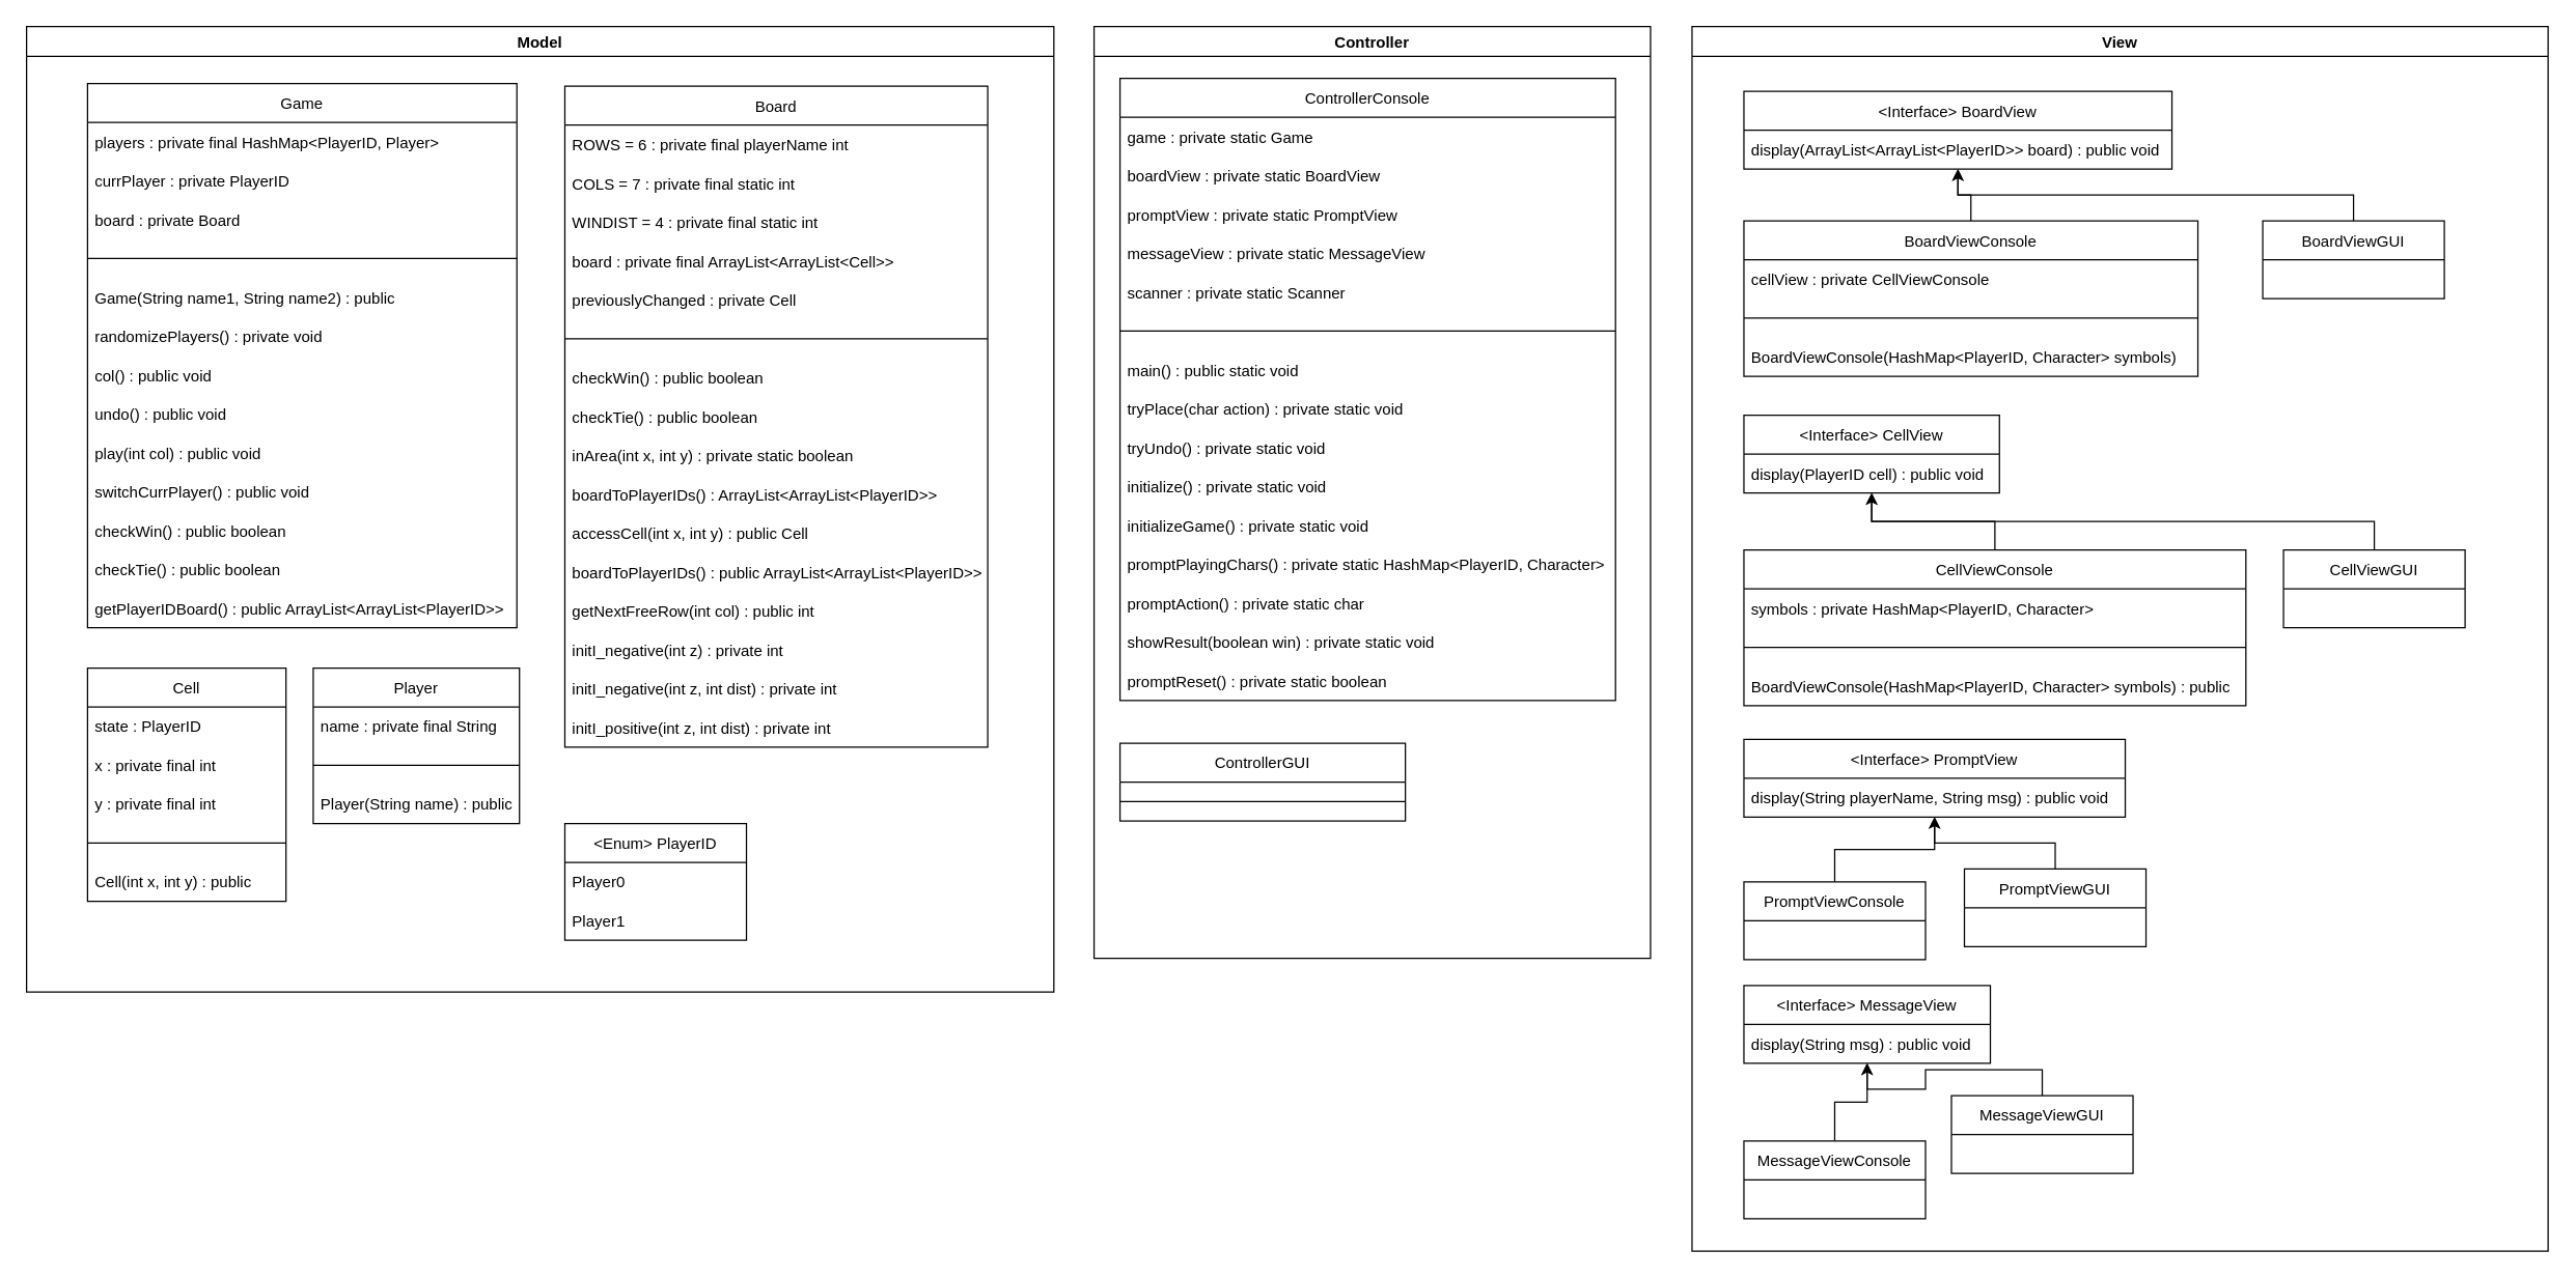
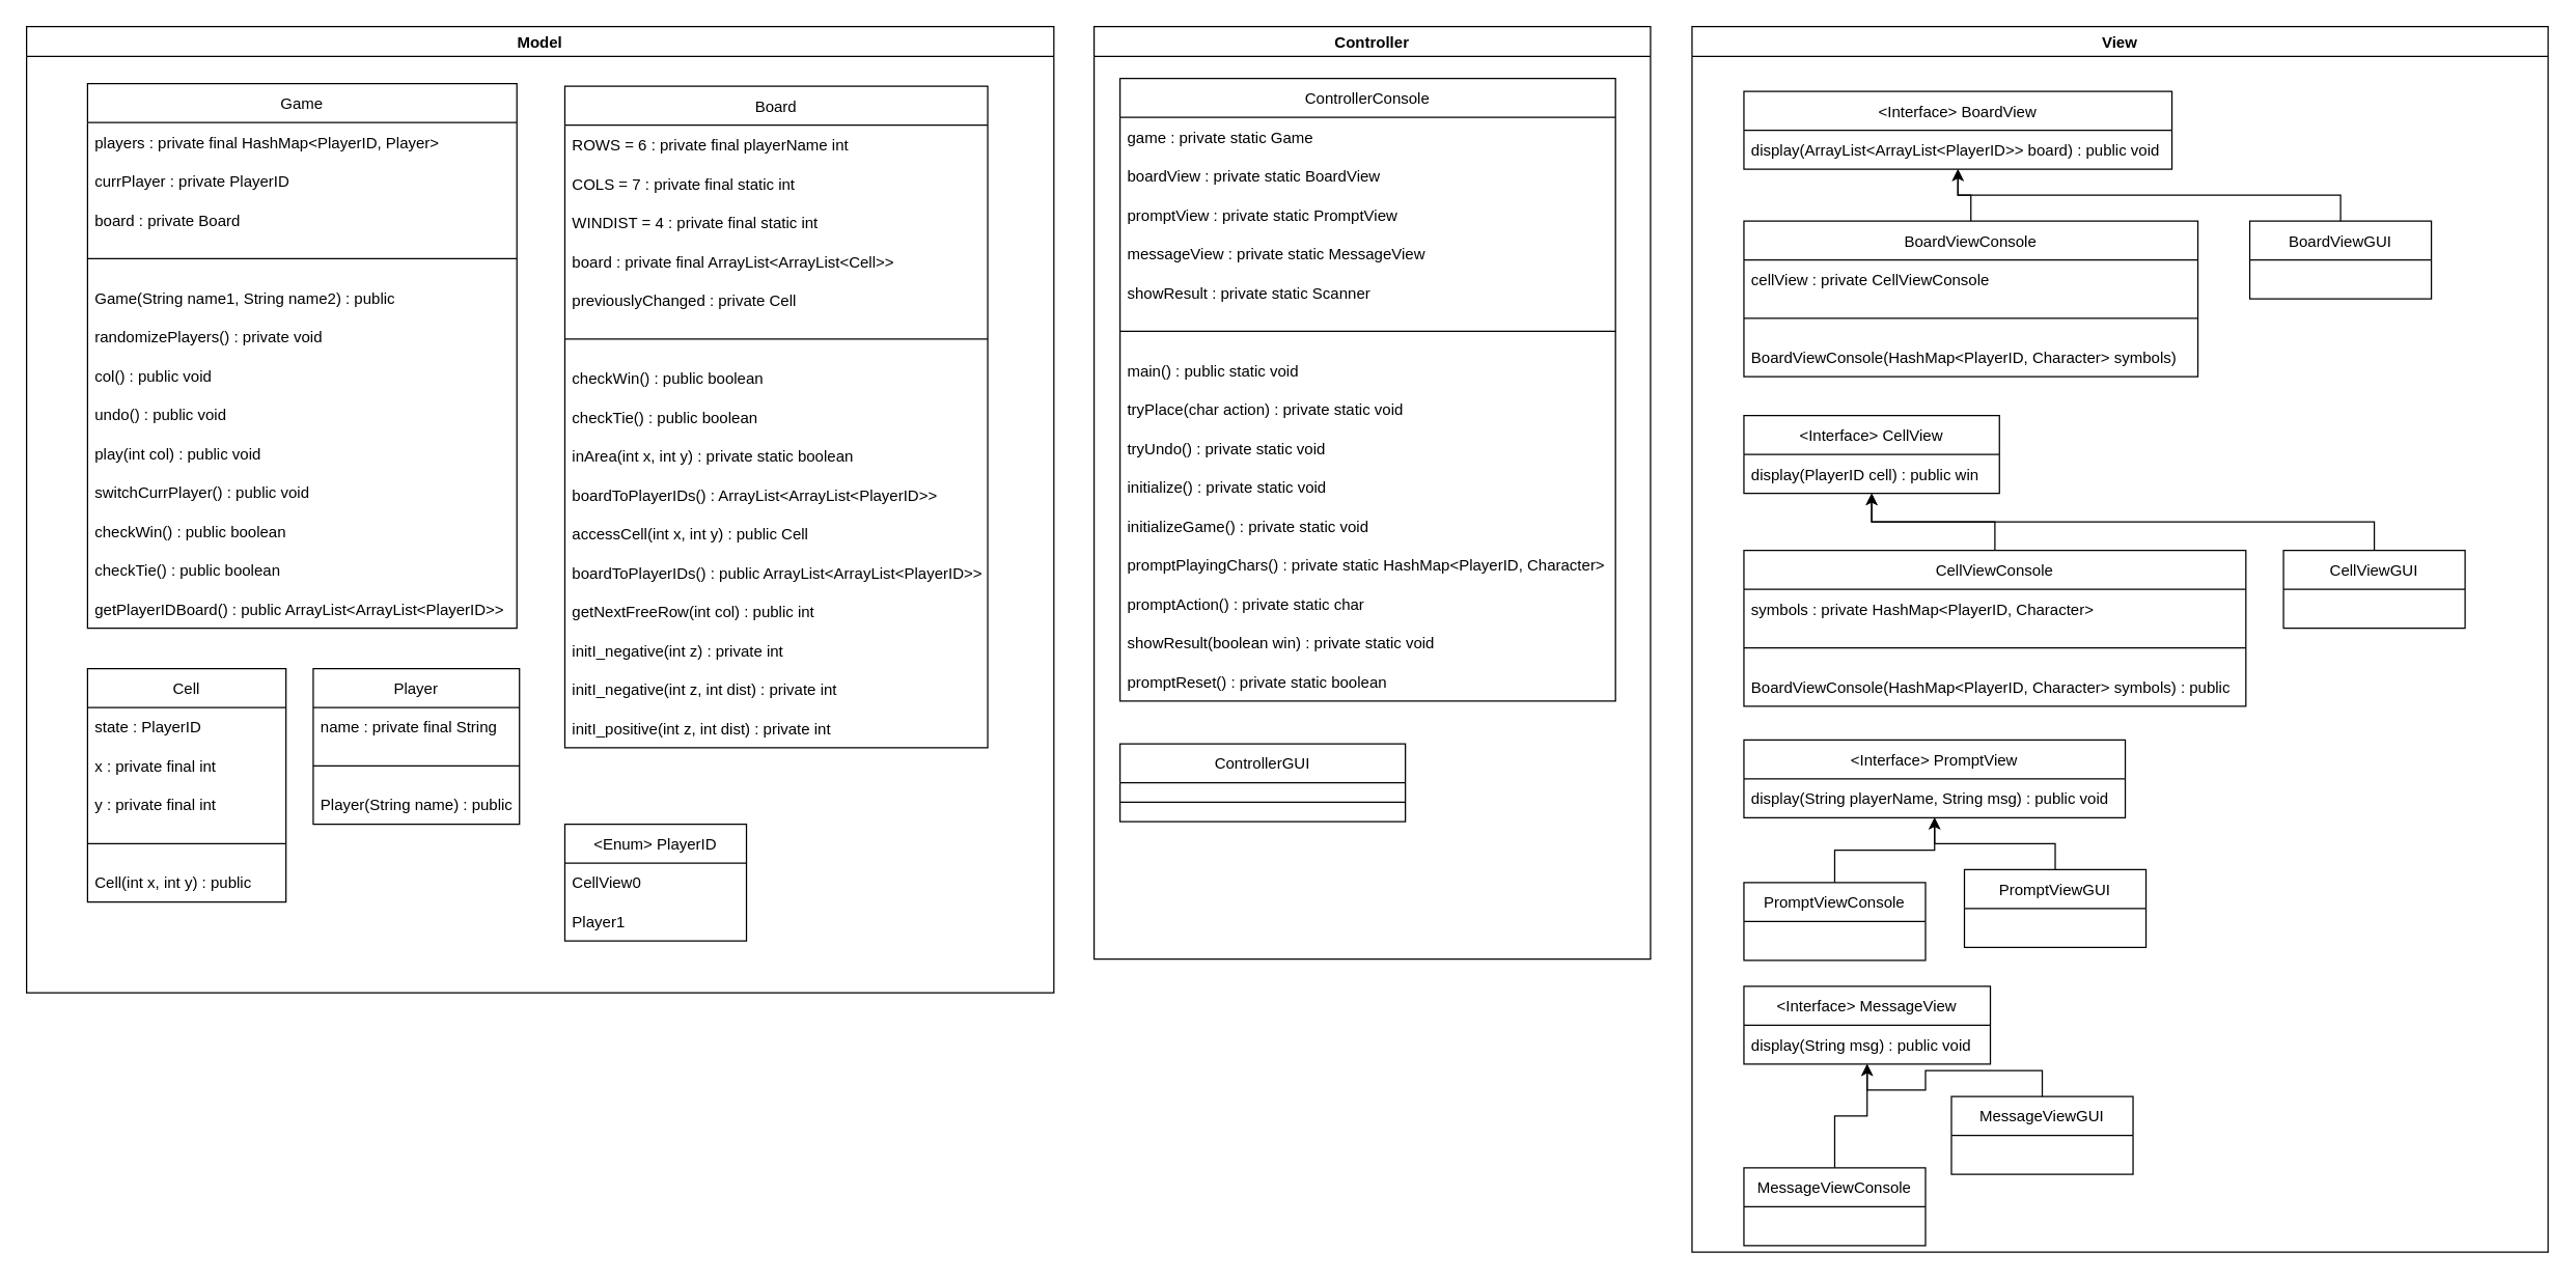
- <mxCell id="76" value="BoardViewGUI" style="swimlane;fontStyle=0;childLayout=stackLayout;horizontal=1;startSize=30;horizontalStack=0;resizeParent=1;resizeParentMax=0;resizeLast=0;collapsible=1;marginBottom=0;" parent="72" vertex="1"><mxGeometry x="440" y="150" width="140" height="60" as="geometry" /></mxCell>
+ <mxCell id="76" value="BoardViewGUI" style="swimlane;fontStyle=0;childLayout=stackLayout;horizontal=1;startSize=30;horizontalStack=0;resizeParent=1;resizeParentMax=0;resizeLast=0;collapsible=1;marginBottom=0;" parent="72" vertex="1"><mxGeometry x="430" y="150" width="140" height="60" as="geometry" /></mxCell>
- <mxCell id="58" value="scanner : private static Scanner" style="text;strokeColor=none;fillColor=none;align=left;verticalAlign=middle;spacingLeft=4;spacingRight=4;overflow=hidden;points=[[0,0.5],[1,0.5]];portConstraint=eastwest;rotatable=0;" parent="52" vertex="1"><mxGeometry y="150" width="382" height="30" as="geometry" /></mxCell>
+ <mxCell id="58" value="showResult : private static Scanner" style="text;strokeColor=none;fillColor=none;align=left;verticalAlign=middle;spacingLeft=4;spacingRight=4;overflow=hidden;points=[[0,0.5],[1,0.5]];portConstraint=eastwest;rotatable=0;" parent="52" vertex="1"><mxGeometry y="150" width="382" height="30" as="geometry" /></mxCell>
- <mxCell id="84" value="display(PlayerID cell) : public void" style="text;strokeColor=none;fillColor=none;align=left;verticalAlign=middle;spacingLeft=4;spacingRight=4;overflow=hidden;points=[[0,0.5],[1,0.5]];portConstraint=eastwest;rotatable=0;" parent="83" vertex="1"><mxGeometry y="30" width="197" height="30" as="geometry" /></mxCell>
+ <mxCell id="84" value="display(PlayerID cell) : public win" style="text;strokeColor=none;fillColor=none;align=left;verticalAlign=middle;spacingLeft=4;spacingRight=4;overflow=hidden;points=[[0,0.5],[1,0.5]];portConstraint=eastwest;rotatable=0;" parent="83" vertex="1"><mxGeometry y="30" width="197" height="30" as="geometry" /></mxCell>
- <mxCell id="16" value="Player0" style="text;strokeColor=none;fillColor=none;align=left;verticalAlign=middle;spacingLeft=4;spacingRight=4;overflow=hidden;points=[[0,0.5],[1,0.5]];portConstraint=eastwest;rotatable=0;" parent="15" vertex="1"><mxGeometry y="30" width="140" height="30" as="geometry" /></mxCell>
+ <mxCell id="16" value="CellView0" style="text;strokeColor=none;fillColor=none;align=left;verticalAlign=middle;spacingLeft=4;spacingRight=4;overflow=hidden;points=[[0,0.5],[1,0.5]];portConstraint=eastwest;rotatable=0;" parent="15" vertex="1"><mxGeometry y="30" width="140" height="30" as="geometry" /></mxCell>
- <mxCell id="104" value="MessageViewConsole" style="swimlane;fontStyle=0;childLayout=stackLayout;horizontal=1;startSize=30;horizontalStack=0;resizeParent=1;resizeParentMax=0;resizeLast=0;collapsible=1;marginBottom=0;" parent="72" vertex="1"><mxGeometry x="40" y="860" width="140" height="60" as="geometry" /></mxCell>
+ <mxCell id="104" value="MessageViewConsole" style="swimlane;fontStyle=0;childLayout=stackLayout;horizontal=1;startSize=30;horizontalStack=0;resizeParent=1;resizeParentMax=0;resizeLast=0;collapsible=1;marginBottom=0;" parent="72" vertex="1"><mxGeometry x="40" y="880" width="140" height="60" as="geometry" /></mxCell>
